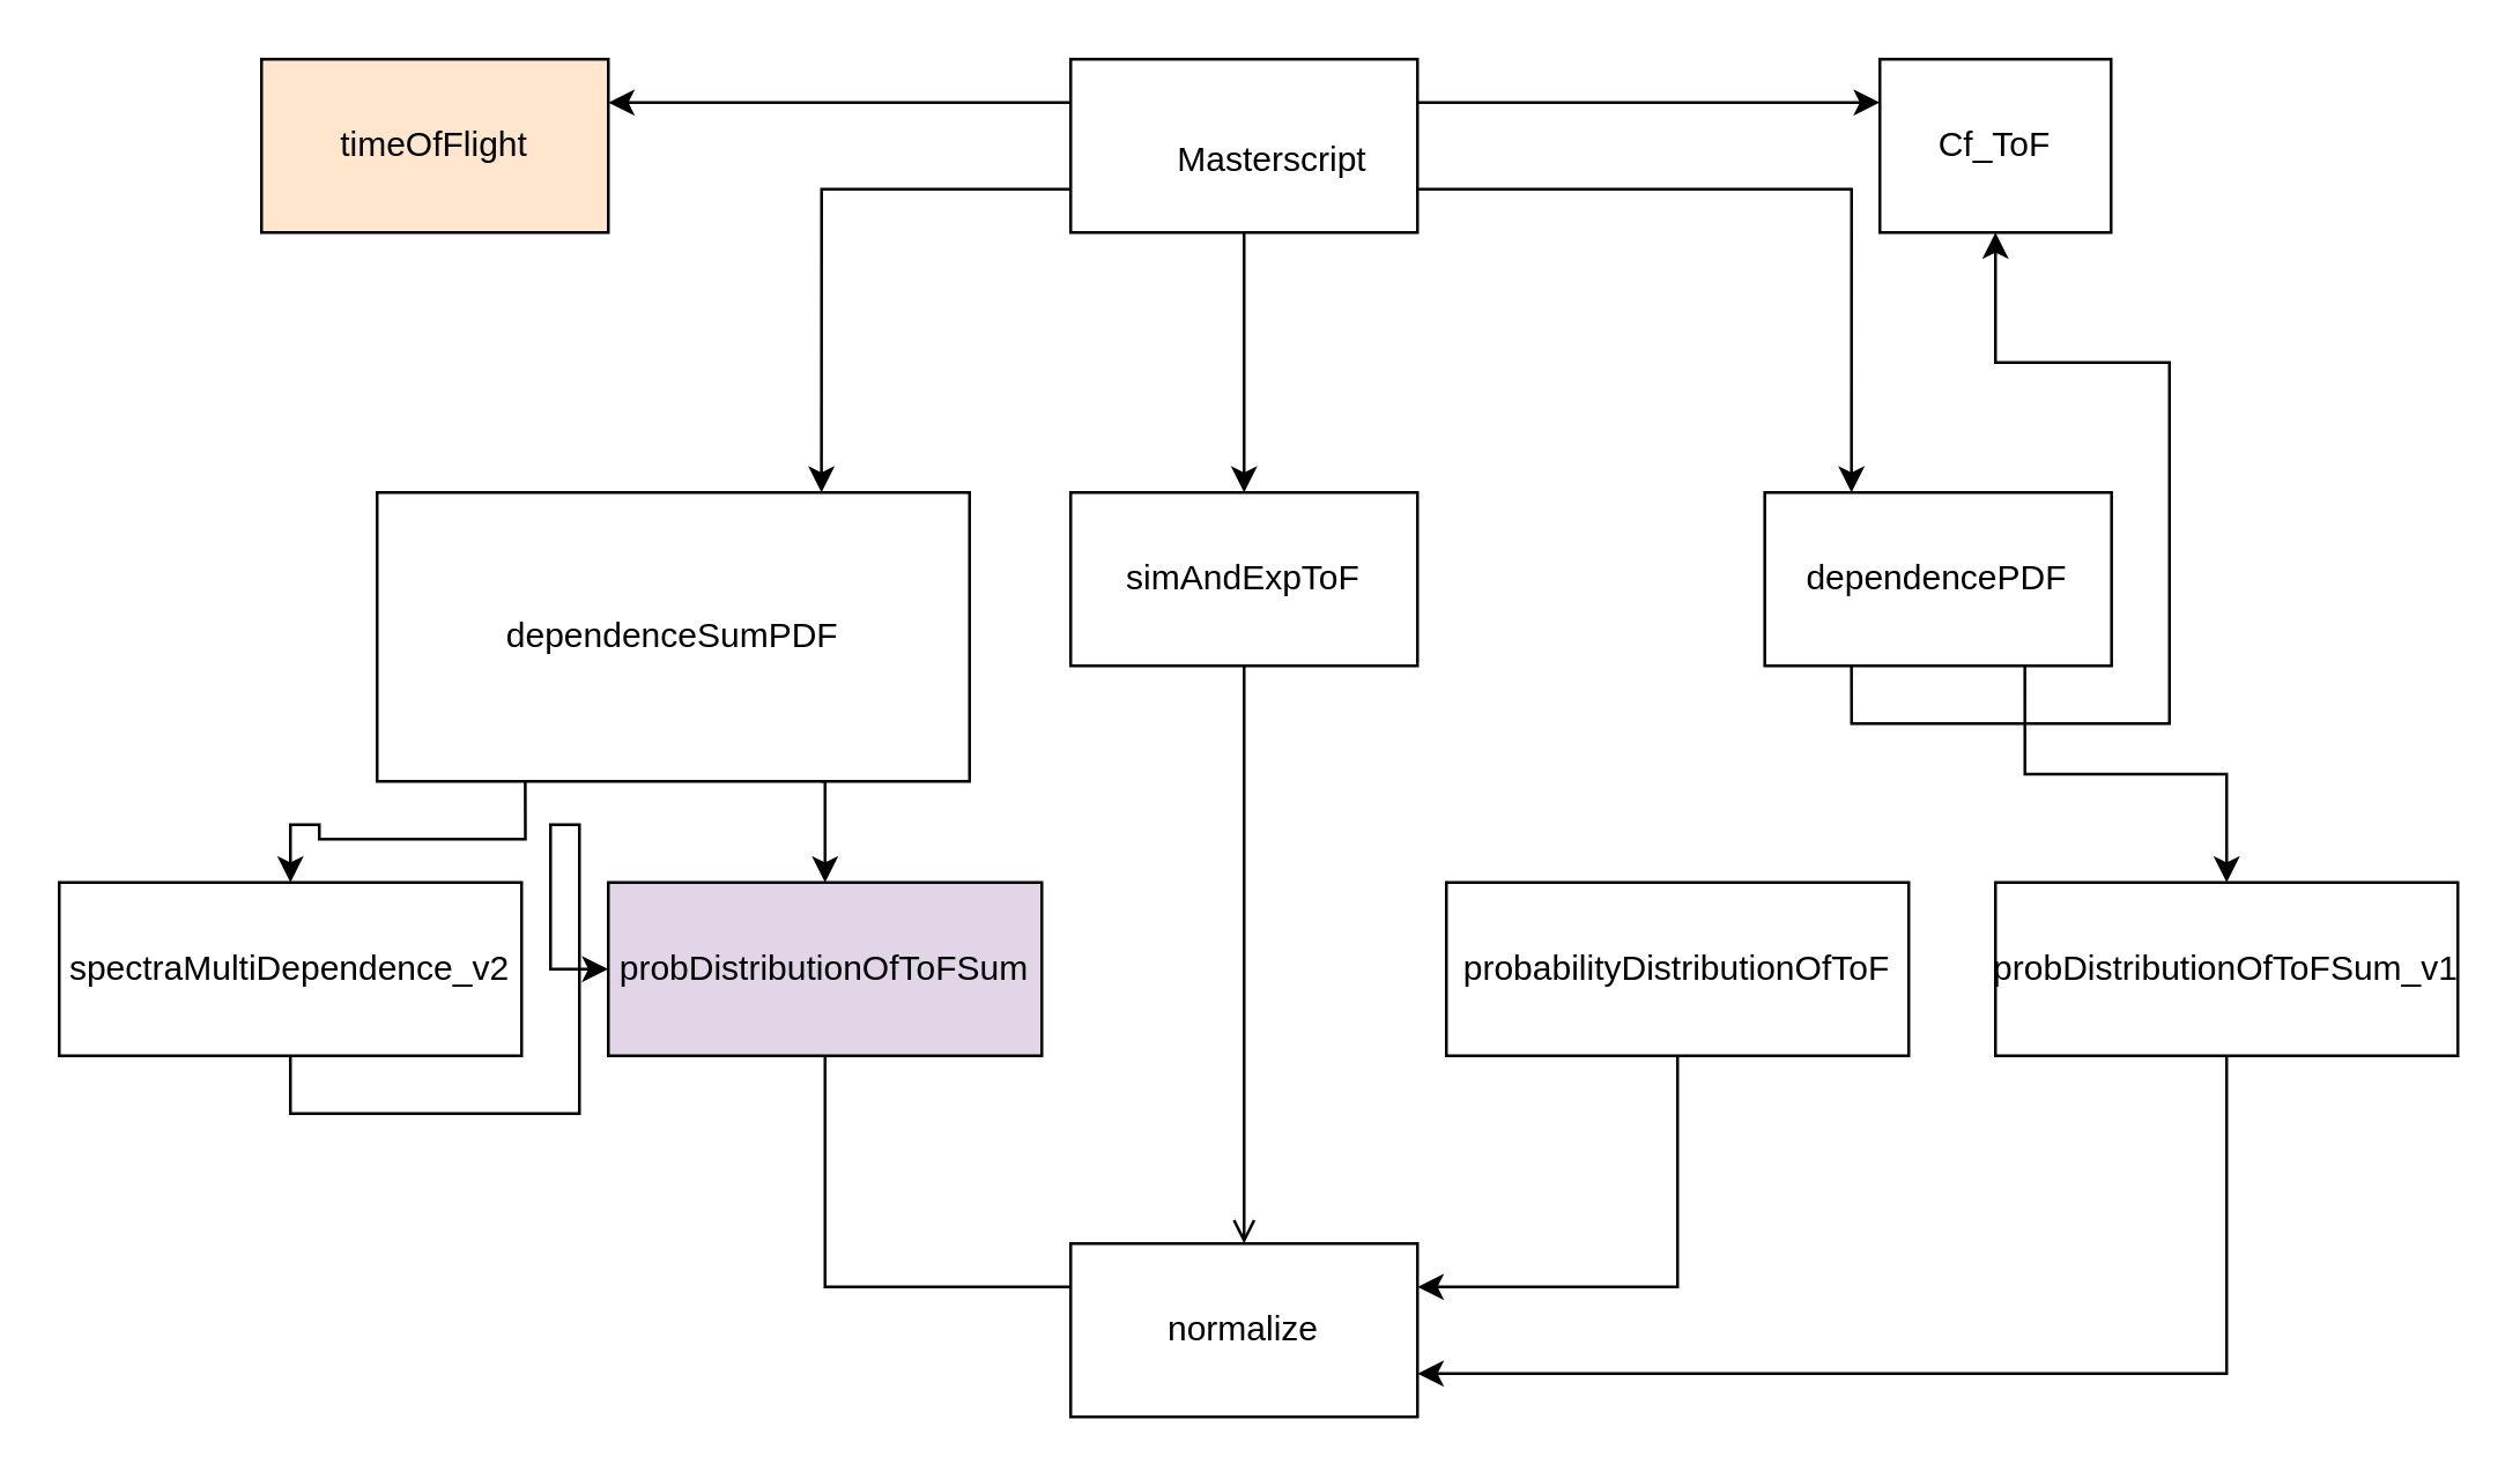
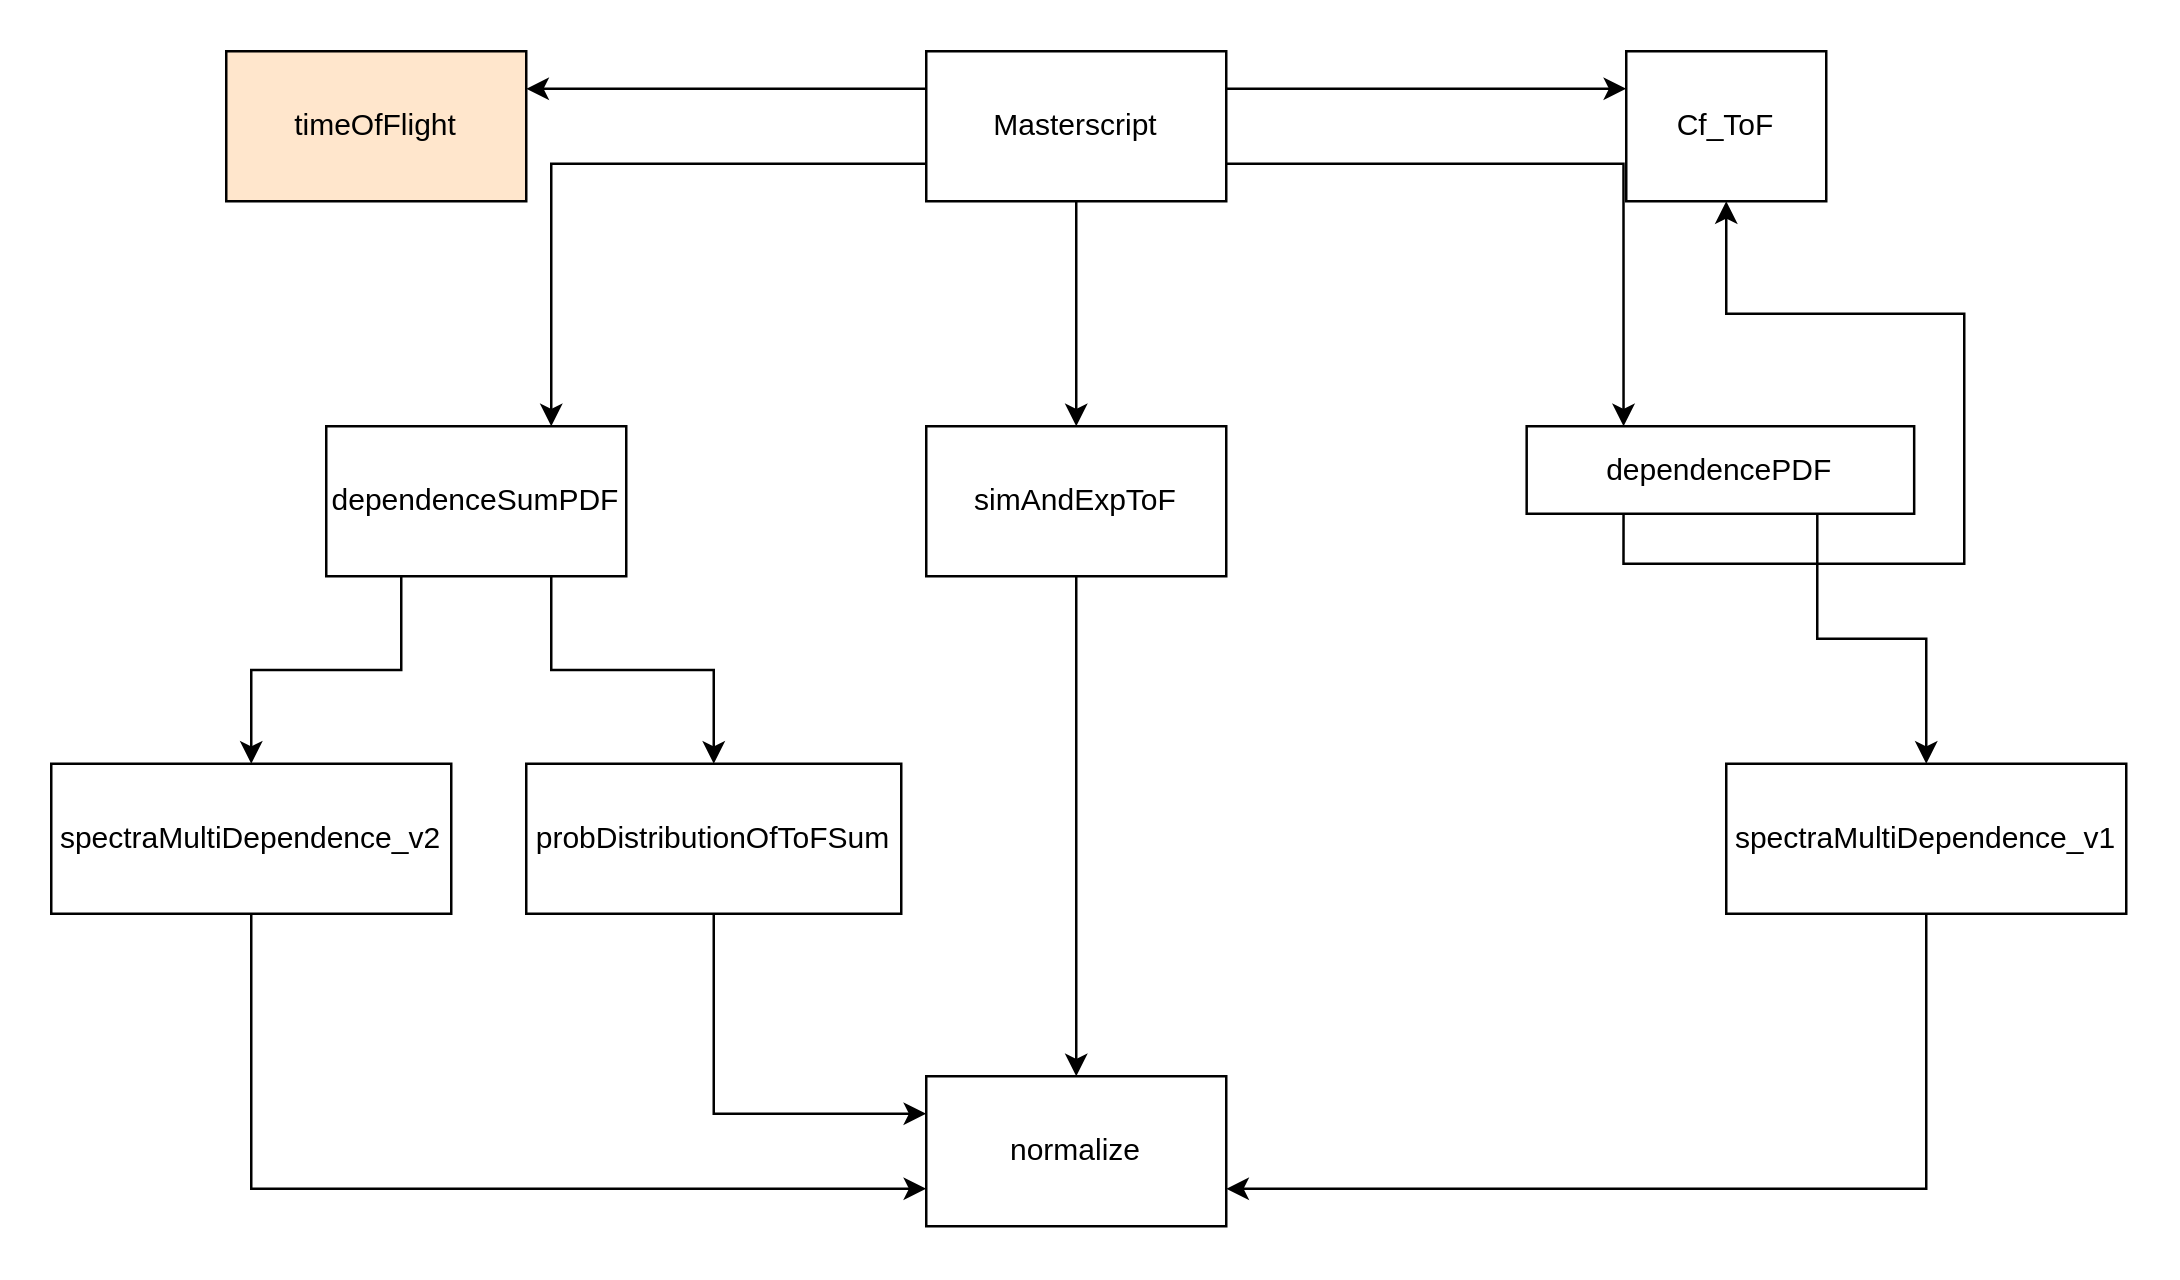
- <mxCell id="8" value="Masterscript" style="text;html=1;strokeColor=none;fillColor=none;align=center;verticalAlign=middle;whiteSpace=wrap;rounded=0;" vertex="1" parent="1"><mxGeometry x="410" y="35" width="60" height="40" as="geometry" /></mxCell>
+ <mxCell id="8" value="Masterscript" style="text;html=1;strokeColor=none;fillColor=none;align=center;verticalAlign=middle;whiteSpace=wrap;rounded=0;" vertex="1" parent="1"><mxGeometry x="400" y="30" width="60" height="40" as="geometry" /></mxCell>
- <mxCell id="23" value="&lt;span style=&quot;white-space: normal&quot;&gt;dependencePDF&lt;/span&gt;" style="rounded=0;whiteSpace=wrap;html=1;" vertex="1" parent="1"><mxGeometry x="610.167" y="170" width="120" height="60" as="geometry" /></mxCell>
+ <mxCell id="23" value="&lt;span style=&quot;white-space: normal&quot;&gt;dependencePDF&lt;/span&gt;" style="rounded=0;whiteSpace=wrap;html=1;" vertex="1" parent="1"><mxGeometry x="610.167" y="170" width="155" height="35" as="geometry" /></mxCell>
- <mxCell id="16" value="&lt;span style=&quot;white-space: normal&quot;&gt;dependenceSumPDF&lt;/span&gt;" style="rounded=0;whiteSpace=wrap;html=1;" vertex="1" parent="1"><mxGeometry x="130" y="170" width="205" height="100" as="geometry" /></mxCell>
+ <mxCell id="16" value="&lt;span style=&quot;white-space: normal&quot;&gt;dependenceSumPDF&lt;/span&gt;" style="rounded=0;whiteSpace=wrap;html=1;" vertex="1" parent="1"><mxGeometry x="130" y="170" width="120" height="60" as="geometry" /></mxCell>
- <mxCell id="13" value="&lt;span style=&quot;white-space: normal&quot;&gt;probDistributionOfToFSum&lt;/span&gt;" style="rounded=0;whiteSpace=wrap;html=1;fillColor=#e1d5e7;" vertex="1" parent="1"><mxGeometry x="210" y="305" width="150" height="60" as="geometry" /></mxCell>
+ <mxCell id="13" value="&lt;span style=&quot;white-space: normal&quot;&gt;probDistributionOfToFSum&lt;/span&gt;" style="rounded=0;whiteSpace=wrap;html=1;" vertex="1" parent="1"><mxGeometry x="210" y="305" width="150" height="60" as="geometry" /></mxCell>
- <mxCell id="25" value="&lt;span style=&quot;white-space: normal&quot;&gt;probabilityDistributionOfToF&lt;/span&gt;" style="rounded=0;whiteSpace=wrap;html=1;" vertex="1" parent="1"><mxGeometry x="500" y="305" width="160" height="60" as="geometry" /></mxCell>
- <mxCell id="27" value="&lt;span style=&quot;white-space: normal&quot;&gt;probDistributionOfToFSum_v1&lt;/span&gt;" style="rounded=0;whiteSpace=wrap;html=1;" vertex="1" parent="1"><mxGeometry x="690" y="305" width="160" height="60" as="geometry" /></mxCell>
+ <mxCell id="27" value="&lt;span style=&quot;white-space: normal&quot;&gt;spectraMultiDependence_v1&lt;/span&gt;" style="rounded=0;whiteSpace=wrap;html=1;" vertex="1" parent="1"><mxGeometry x="690" y="305" width="160" height="60" as="geometry" /></mxCell>
- <mxCell id="10" style="edgeStyle=orthogonalEdgeStyle;rounded=0;orthogonalLoop=1;jettySize=auto;html=1;exitX=0.5;exitY=1;exitDx=0;exitDy=0;" edge="1" parent="1" source="11" target="13"><mxGeometry relative="1" as="geometry" /></mxCell>
+ <mxCell id="10" style="edgeStyle=orthogonalEdgeStyle;rounded=0;orthogonalLoop=1;jettySize=auto;html=1;exitX=0.5;exitY=1;exitDx=0;exitDy=0;entryX=0;entryY=0.75;entryDx=0;entryDy=0;" edge="1" parent="1" source="11" target="28"><mxGeometry relative="1" as="geometry" /></mxCell>
- <mxCell id="18" style="edgeStyle=orthogonalEdgeStyle;rounded=0;orthogonalLoop=1;jettySize=auto;html=1;exitX=0.5;exitY=1;exitDx=0;exitDy=0;endArrow=open;" edge="1" parent="1" source="19" target="28"><mxGeometry relative="1" as="geometry" /></mxCell>
+ <mxCell id="18" style="edgeStyle=orthogonalEdgeStyle;rounded=0;orthogonalLoop=1;jettySize=auto;html=1;exitX=0.5;exitY=1;exitDx=0;exitDy=0;" edge="1" parent="1" source="19" target="28"><mxGeometry relative="1" as="geometry" /></mxCell>
- <mxCell id="12" style="edgeStyle=orthogonalEdgeStyle;rounded=0;orthogonalLoop=1;jettySize=auto;html=1;exitX=0.5;exitY=1;exitDx=0;exitDy=0;entryX=0;entryY=0.25;entryDx=0;entryDy=0;endArrow=none;" edge="1" parent="1" source="13" target="28"><mxGeometry relative="1" as="geometry" /></mxCell>
+ <mxCell id="12" style="edgeStyle=orthogonalEdgeStyle;rounded=0;orthogonalLoop=1;jettySize=auto;html=1;exitX=0.5;exitY=1;exitDx=0;exitDy=0;entryX=0;entryY=0.25;entryDx=0;entryDy=0;" edge="1" parent="1" source="13" target="28"><mxGeometry relative="1" as="geometry" /></mxCell>
- <mxCell id="24" style="edgeStyle=orthogonalEdgeStyle;rounded=0;orthogonalLoop=1;jettySize=auto;html=1;exitX=0.5;exitY=1;exitDx=0;exitDy=0;entryX=1;entryY=0.25;entryDx=0;entryDy=0;" edge="1" parent="1" source="25" target="28"><mxGeometry relative="1" as="geometry" /></mxCell>
